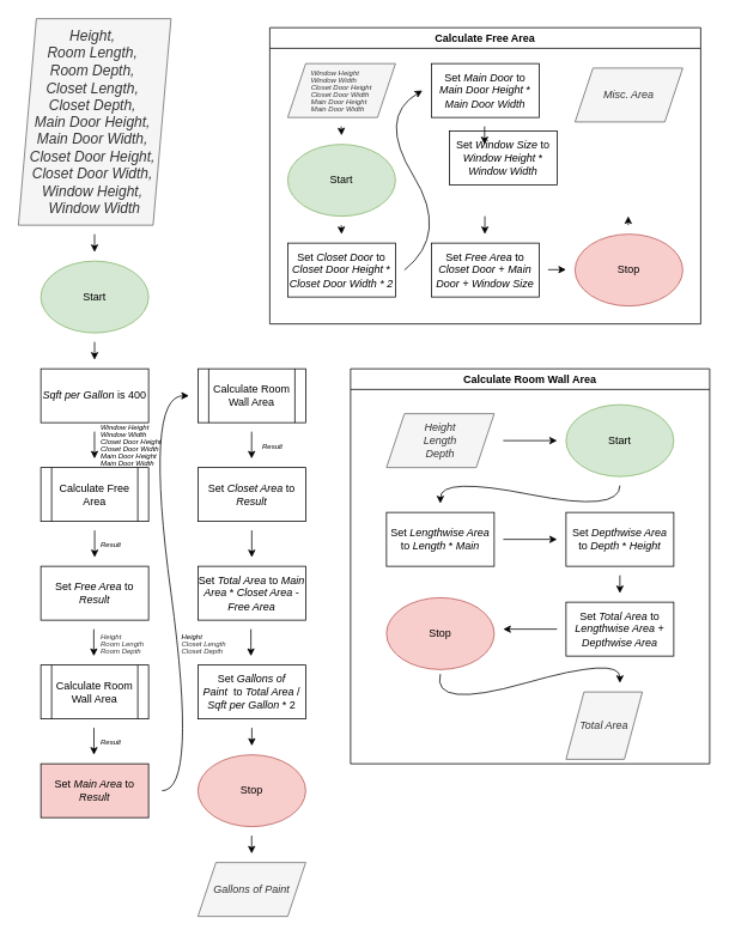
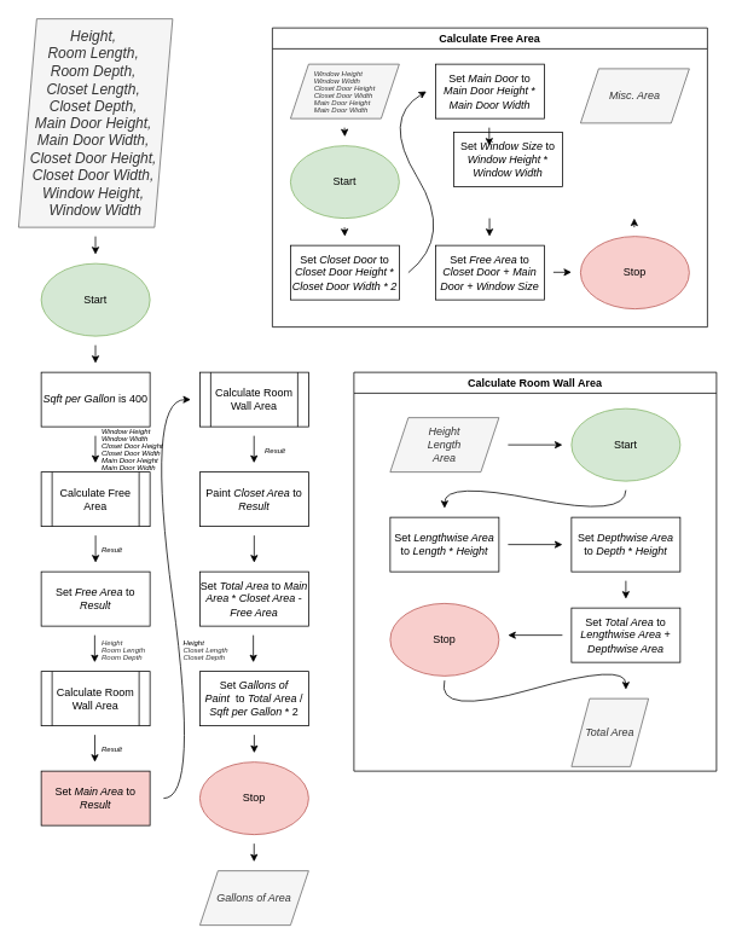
- <mxCell id="50" value="&lt;i&gt;Height&lt;br&gt;Length&lt;br&gt;Depth&lt;/i&gt;" style="shape=parallelogram;perimeter=parallelogramPerimeter;whiteSpace=wrap;html=1;fixedSize=1;fillColor=#f5f5f5;fontColor=#333333;strokeColor=#666666;" vertex="1" parent="49"><mxGeometry x="40" y="50" width="120" height="60" as="geometry" /></mxCell>
+ <mxCell id="50" value="&lt;i&gt;Height&lt;br&gt;Length&lt;br&gt;Area&lt;/i&gt;" style="shape=parallelogram;perimeter=parallelogramPerimeter;whiteSpace=wrap;html=1;fixedSize=1;fillColor=#f5f5f5;fontColor=#333333;strokeColor=#666666;" vertex="1" parent="49"><mxGeometry x="40" y="50" width="120" height="60" as="geometry" /></mxCell>
- <mxCell id="12" value="Set &lt;i&gt;Closet Area&lt;/i&gt;&amp;nbsp;to &lt;i&gt;Result&lt;/i&gt;" style="rounded=0;whiteSpace=wrap;html=1;" vertex="1" parent="1"><mxGeometry x="220" y="520" width="120" height="60" as="geometry" /></mxCell>
+ <mxCell id="12" value="Paint &lt;i&gt;Closet Area&lt;/i&gt;&amp;nbsp;to &lt;i&gt;Result&lt;/i&gt;" style="rounded=0;whiteSpace=wrap;html=1;" vertex="1" parent="1"><mxGeometry x="220" y="520" width="120" height="60" as="geometry" /></mxCell>
- <mxCell id="52" value="Set &lt;i&gt;Lengthwise Area &lt;/i&gt;to &lt;i&gt;Length &lt;/i&gt;* &lt;i&gt;Main&lt;/i&gt;" style="rounded=0;whiteSpace=wrap;html=1;" vertex="1" parent="49"><mxGeometry x="40" y="160" width="120" height="60" as="geometry" /></mxCell>
+ <mxCell id="52" value="Set &lt;i&gt;Lengthwise Area &lt;/i&gt;to &lt;i&gt;Length &lt;/i&gt;* &lt;i&gt;Height&lt;/i&gt;" style="rounded=0;whiteSpace=wrap;html=1;" vertex="1" parent="49"><mxGeometry x="40" y="160" width="120" height="60" as="geometry" /></mxCell>
- <mxCell id="15" value="&lt;i&gt;Gallons of Paint&lt;/i&gt;" style="shape=parallelogram;perimeter=parallelogramPerimeter;whiteSpace=wrap;html=1;fixedSize=1;fillColor=#f5f5f5;fontColor=#333333;strokeColor=#666666;" vertex="1" parent="1"><mxGeometry x="220" y="960" width="120" height="60" as="geometry" /></mxCell>
+ <mxCell id="15" value="&lt;i&gt;Gallons of Area&lt;/i&gt;" style="shape=parallelogram;perimeter=parallelogramPerimeter;whiteSpace=wrap;html=1;fixedSize=1;fillColor=#f5f5f5;fontColor=#333333;strokeColor=#666666;" vertex="1" parent="1"><mxGeometry x="220" y="960" width="120" height="60" as="geometry" /></mxCell>
